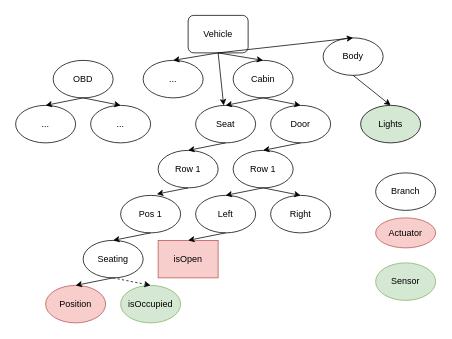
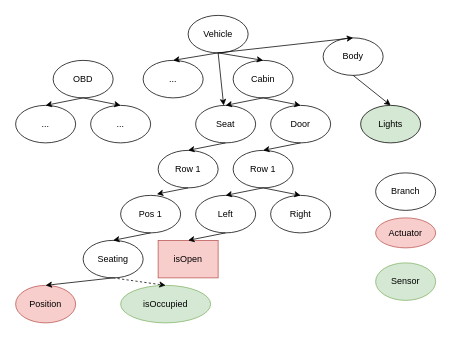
- <mxCell id="2" value="Vehicle" style="whiteSpace=wrap;html=1;rounded=1;" vertex="1" parent="1"><mxGeometry x="250" y="20" width="80" height="50" as="geometry" /></mxCell>
+ <mxCell id="2" value="Vehicle" style="ellipse;whiteSpace=wrap;html=1;" vertex="1" parent="1"><mxGeometry x="250" y="20" width="80" height="50" as="geometry" /></mxCell>
- <mxCell id="21" value="Position" style="ellipse;whiteSpace=wrap;html=1;fillColor=#f8cecc;strokeColor=#b85450;" vertex="1" parent="1"><mxGeometry x="60" y="380" width="80" height="50" as="geometry" /></mxCell>
+ <mxCell id="21" value="Position" style="ellipse;whiteSpace=wrap;html=1;fillColor=#f8cecc;strokeColor=#b85450;" vertex="1" parent="1"><mxGeometry x="20" y="380" width="80" height="50" as="geometry" /></mxCell>
- <mxCell id="22" value="isOccupied" style="ellipse;whiteSpace=wrap;html=1;fillColor=#d5e8d4;strokeColor=#82b366;" vertex="1" parent="1"><mxGeometry x="160" y="380" width="80" height="50" as="geometry" /></mxCell>
+ <mxCell id="22" value="isOccupied" style="ellipse;whiteSpace=wrap;html=1;fillColor=#d5e8d4;strokeColor=#82b366;" vertex="1" parent="1"><mxGeometry x="160" y="380" width="120" height="50" as="geometry" /></mxCell>
